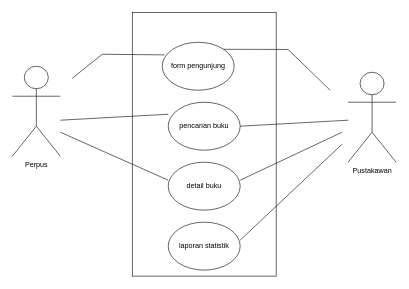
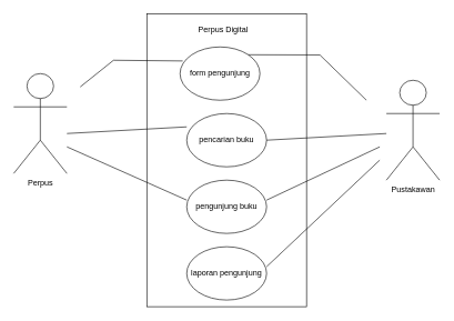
+ <mxCell id="8" value="Perpus Digital" style="text;html=1;strokeColor=none;fillColor=none;align=center;verticalAlign=middle;whiteSpace=wrap;rounded=0;" vertex="1" parent="1"><mxGeometry x="290" y="30" width="90" height="30" as="geometry" /></mxCell>
- <mxCell id="6" value="detail buku" style="ellipse;whiteSpace=wrap;html=1;" vertex="1" parent="1"><mxGeometry x="280" y="270" width="120" height="80" as="geometry" /></mxCell>
+ <mxCell id="6" value="pengunjung buku" style="ellipse;whiteSpace=wrap;html=1;" vertex="1" parent="1"><mxGeometry x="280" y="270" width="120" height="80" as="geometry" /></mxCell>
- <mxCell id="7" value="laporan statistik" style="ellipse;whiteSpace=wrap;html=1;" vertex="1" parent="1"><mxGeometry x="280" y="370" width="120" height="80" as="geometry" /></mxCell>
+ <mxCell id="7" value="laporan pengunjung" style="ellipse;whiteSpace=wrap;html=1;" vertex="1" parent="1"><mxGeometry x="280" y="370" width="120" height="80" as="geometry" /></mxCell>
